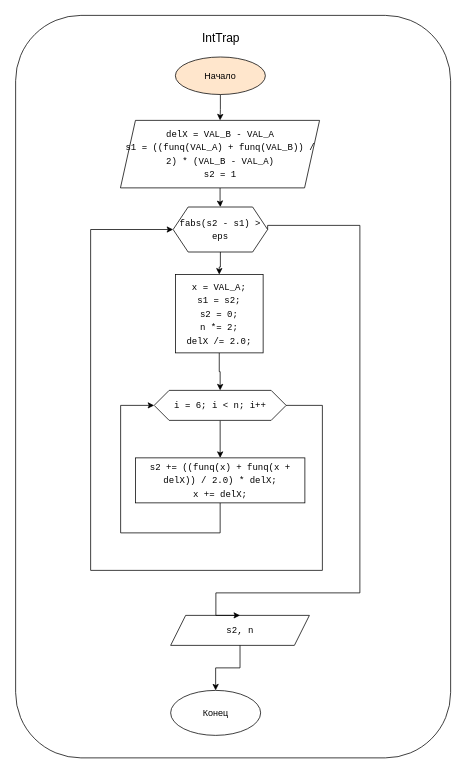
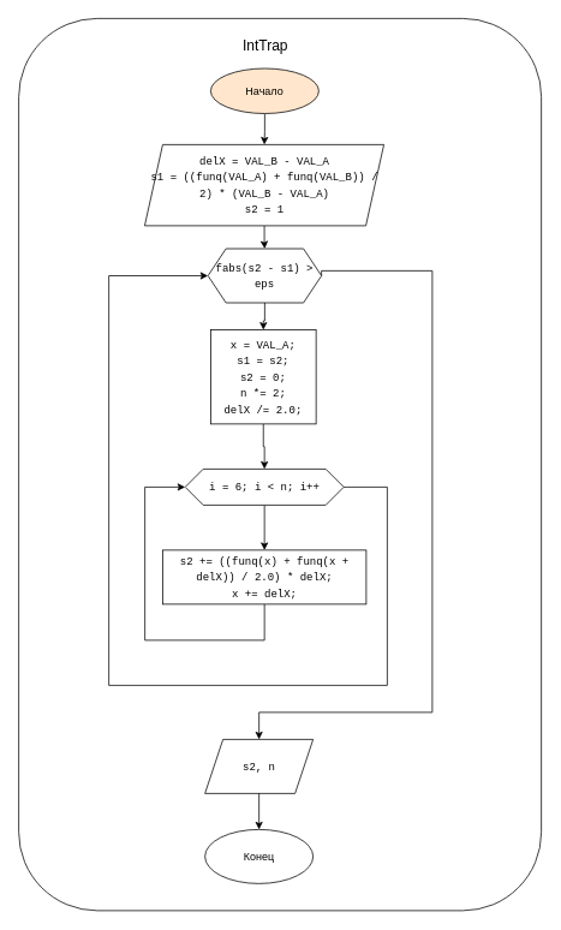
- <mxCell id="19" value="&lt;div style=&quot;font-family: menlo, monaco, &amp;quot;courier new&amp;quot;, monospace; font-weight: normal; font-size: 12px; line-height: 18px;&quot;&gt;&lt;div&gt;&lt;span style=&quot;&quot;&gt;s2, n&lt;/span&gt;&lt;/div&gt;&lt;/div&gt;" style="shape=parallelogram;perimeter=parallelogramPerimeter;whiteSpace=wrap;html=1;fixedSize=1;fillColor=none;labelBorderColor=none;" vertex="1" parent="1"><mxGeometry x="226.69" y="820" width="185" height="40" as="geometry" /></mxCell>
+ <mxCell id="19" value="&lt;div style=&quot;font-family: menlo, monaco, &amp;quot;courier new&amp;quot;, monospace; font-weight: normal; font-size: 12px; line-height: 18px;&quot;&gt;&lt;div&gt;&lt;span style=&quot;&quot;&gt;s2, n&lt;/span&gt;&lt;/div&gt;&lt;/div&gt;" style="shape=parallelogram;perimeter=parallelogramPerimeter;whiteSpace=wrap;html=1;fixedSize=1;fillColor=none;labelBorderColor=none;" vertex="1" parent="1"><mxGeometry x="226.69" y="820" width="120" height="60" as="geometry" /></mxCell>
